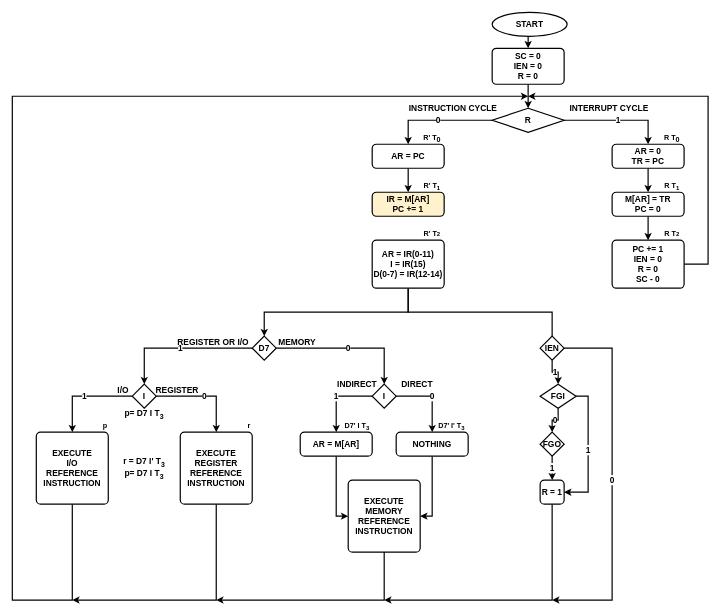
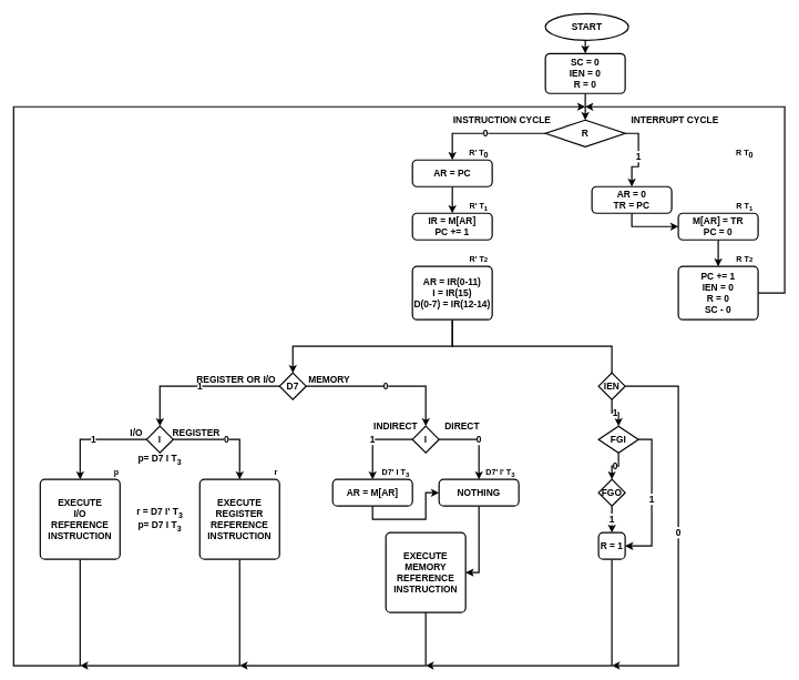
- <mxCell id="10" value="&lt;font style=&quot;font-size: 14px&quot;&gt;&lt;b&gt;AR = 0&lt;br&gt;TR = PC&lt;/b&gt;&lt;/font&gt;" style="rounded=1;whiteSpace=wrap;html=1;absoluteArcSize=1;arcSize=14;strokeWidth=2;" parent="1" vertex="1"><mxGeometry x="1020" y="240" width="120" height="40" as="geometry" /></mxCell>
+ <mxCell id="10" value="&lt;font style=&quot;font-size: 14px&quot;&gt;&lt;b&gt;AR = 0&lt;br&gt;TR = PC&lt;/b&gt;&lt;/font&gt;" style="rounded=1;whiteSpace=wrap;html=1;absoluteArcSize=1;arcSize=14;strokeWidth=2;" parent="1" vertex="1"><mxGeometry x="890" y="280" width="120" height="40" as="geometry" /></mxCell>
- <mxCell id="23" value="&lt;b style=&quot;font-size: 14px&quot;&gt;&lt;span style=&quot;font-size: 14px&quot;&gt;IR = M[AR]&lt;/span&gt;&lt;font style=&quot;font-size: 14px&quot;&gt;&lt;br&gt;&lt;/font&gt;&lt;/b&gt;&lt;b style=&quot;font-size: 14px&quot;&gt;&lt;font style=&quot;font-size: 14px&quot;&gt;PC += 1&lt;/font&gt;&lt;/b&gt;" style="rounded=1;whiteSpace=wrap;html=1;absoluteArcSize=1;arcSize=14;strokeWidth=2;fillColor=#fff2cc;" parent="1" vertex="1"><mxGeometry x="620" y="320" width="120" height="40" as="geometry" /></mxCell>
+ <mxCell id="23" value="&lt;b style=&quot;font-size: 14px&quot;&gt;&lt;span style=&quot;font-size: 14px&quot;&gt;IR = M[AR]&lt;/span&gt;&lt;font style=&quot;font-size: 14px&quot;&gt;&lt;br&gt;&lt;/font&gt;&lt;/b&gt;&lt;b style=&quot;font-size: 14px&quot;&gt;&lt;font style=&quot;font-size: 14px&quot;&gt;PC += 1&lt;/font&gt;&lt;/b&gt;" style="rounded=1;whiteSpace=wrap;html=1;absoluteArcSize=1;arcSize=14;strokeWidth=2;" parent="1" vertex="1"><mxGeometry x="620" y="320" width="120" height="40" as="geometry" /></mxCell>
- <mxCell id="48" style="edgeStyle=orthogonalEdgeStyle;rounded=0;orthogonalLoop=1;jettySize=auto;html=1;exitX=0.5;exitY=1;exitDx=0;exitDy=0;entryX=0;entryY=0.5;entryDx=0;entryDy=0;fontSize=14;strokeWidth=2;" parent="1" source="49" target="55" edge="1"><mxGeometry relative="1" as="geometry" /></mxCell>
+ <mxCell id="48" style="edgeStyle=orthogonalEdgeStyle;rounded=0;orthogonalLoop=1;jettySize=auto;html=1;exitX=0.5;exitY=1;exitDx=0;exitDy=0;fontSize=14;strokeWidth=2;" parent="1" source="49" target="47" edge="1"><mxGeometry relative="1" as="geometry" /></mxCell>
